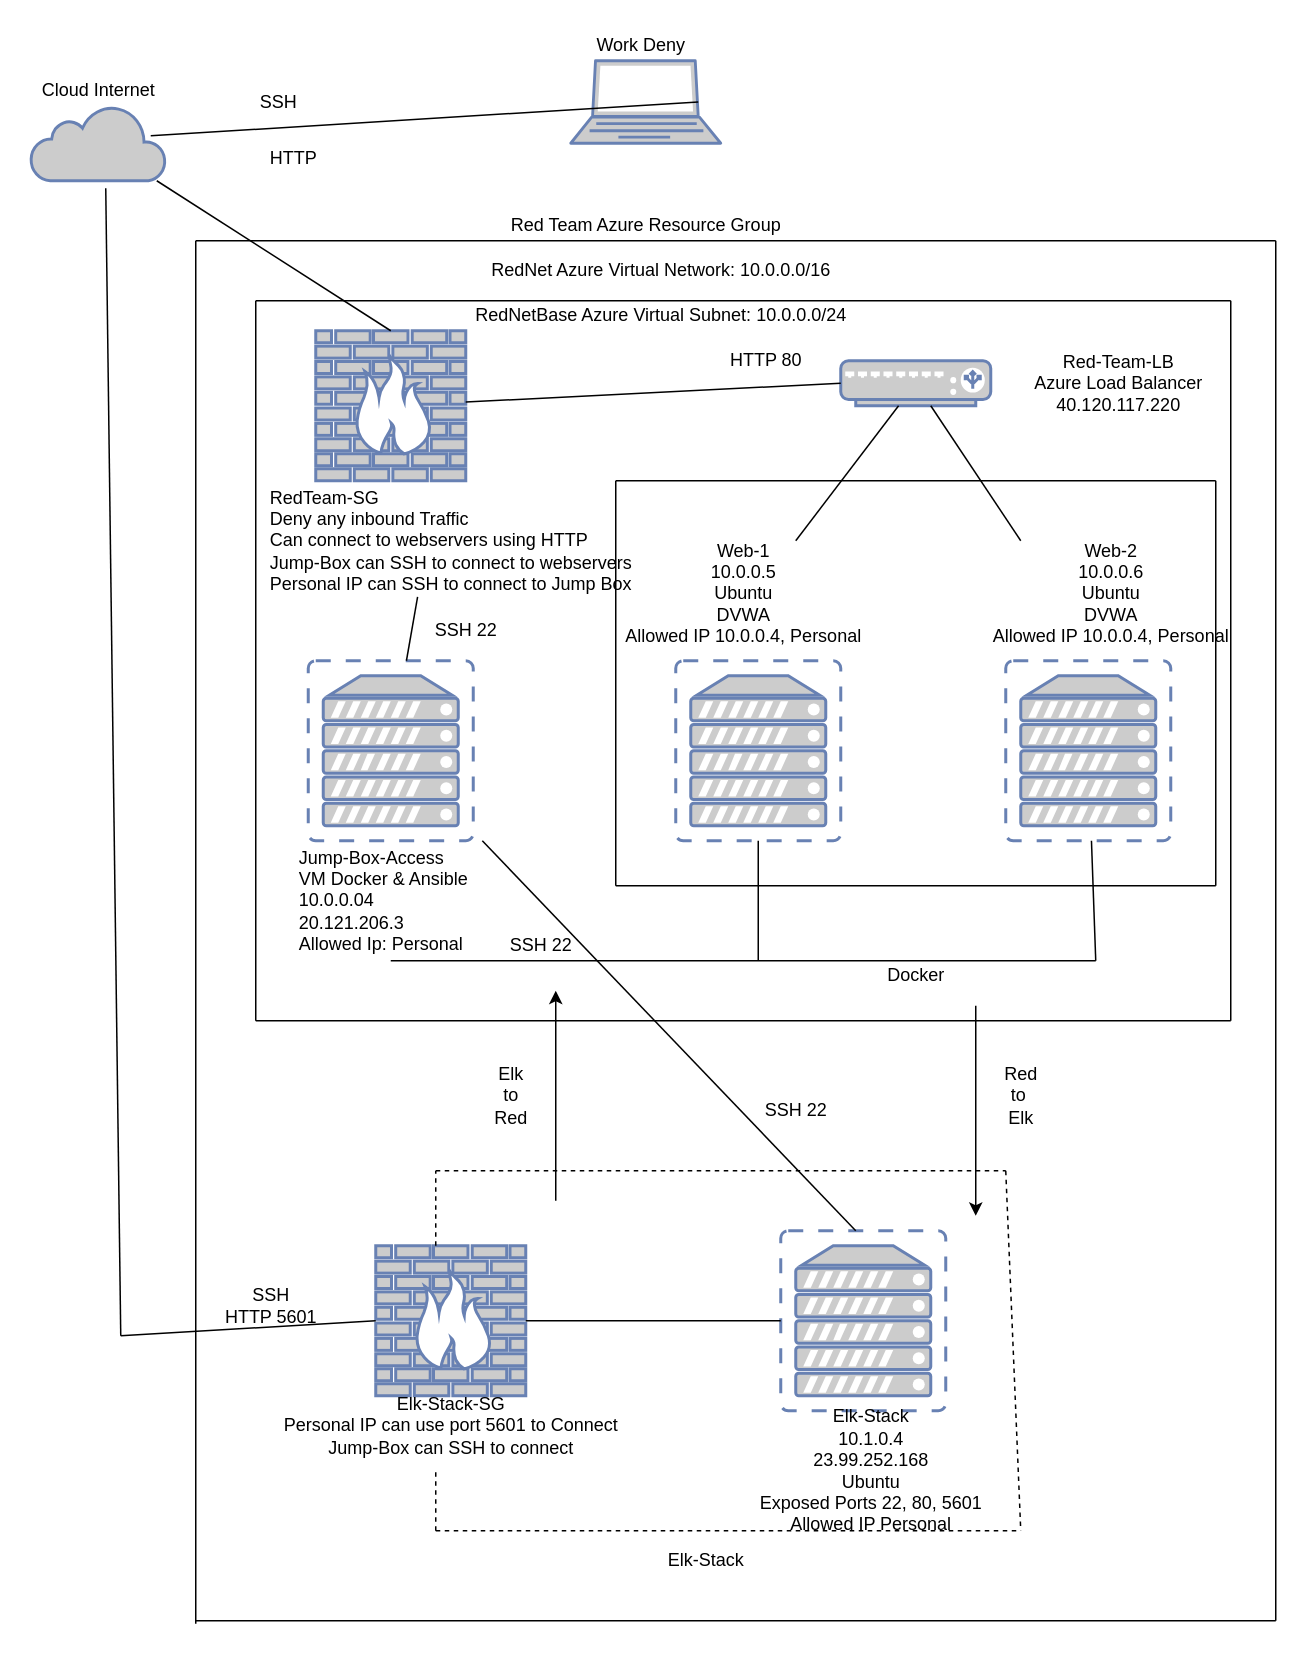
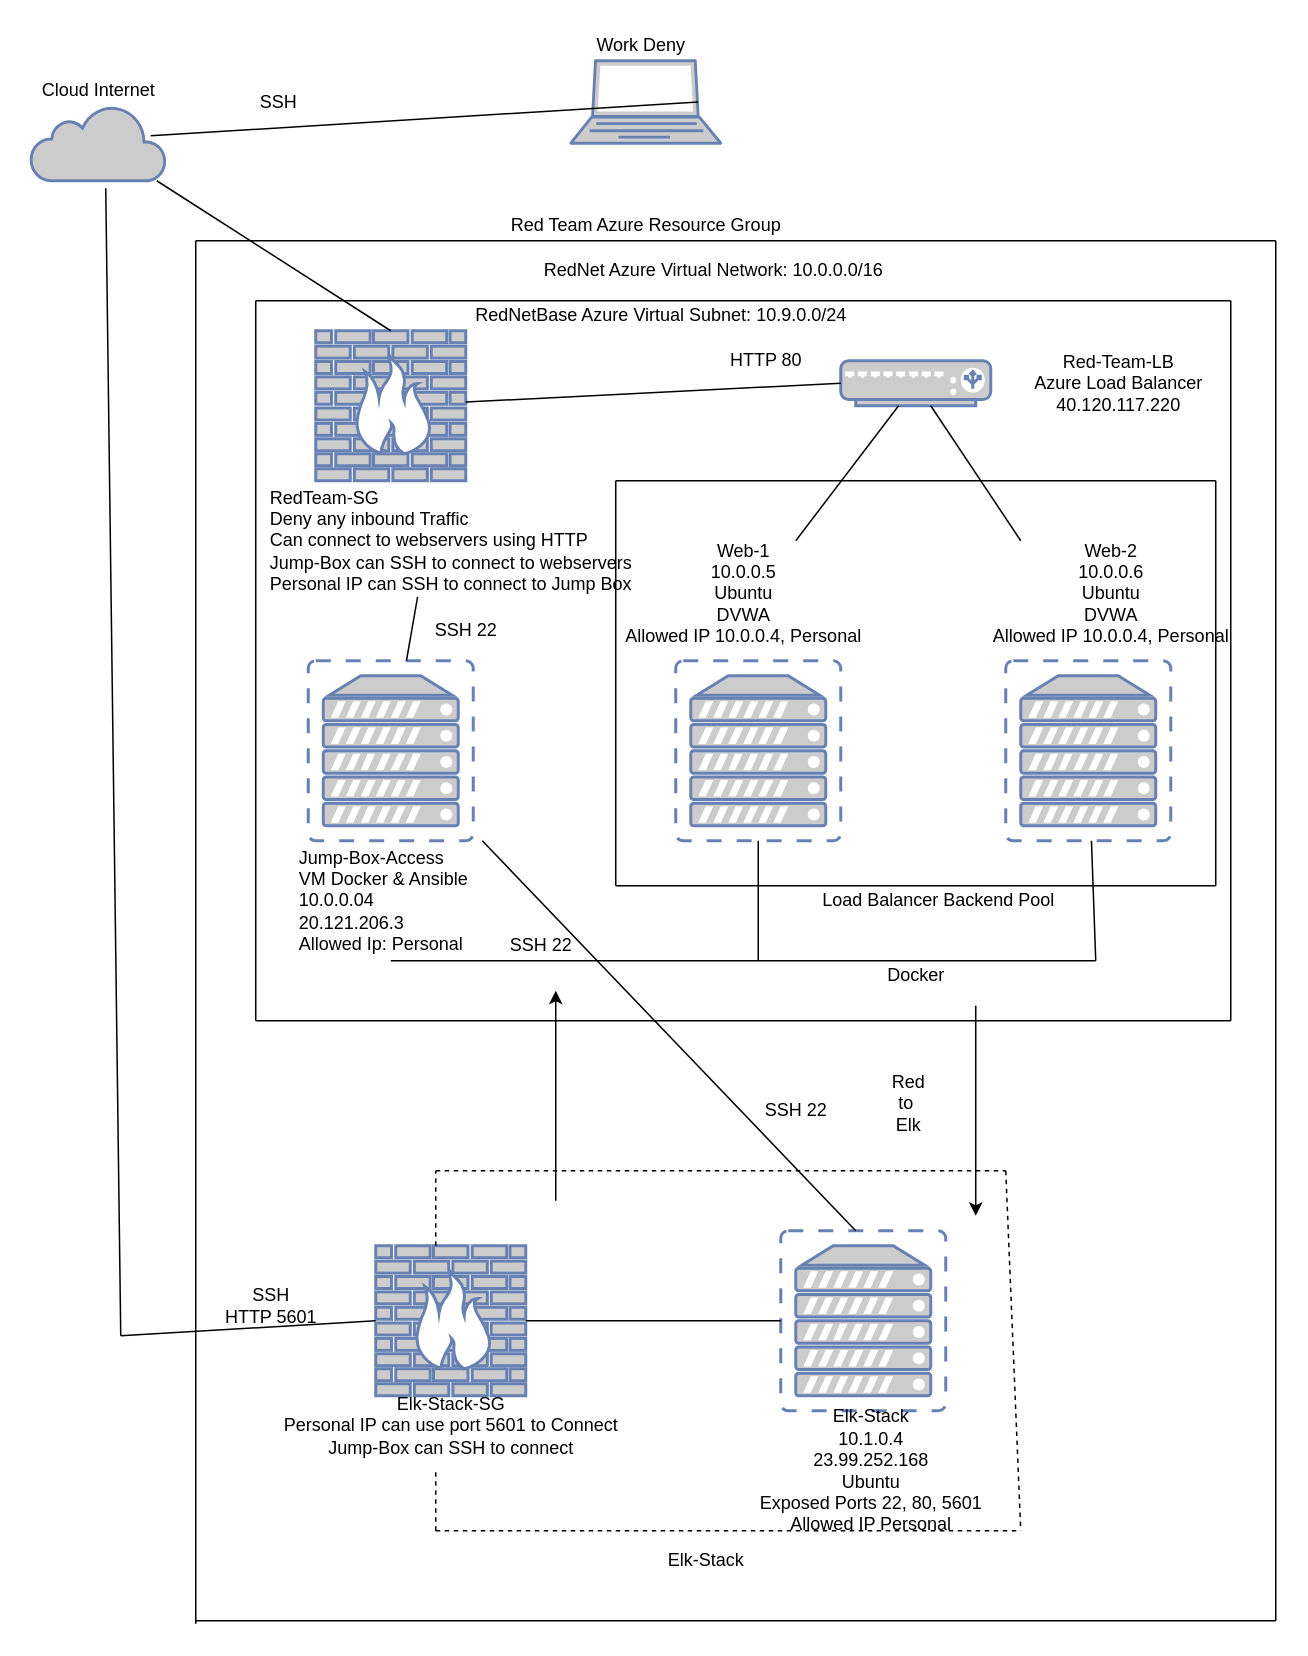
- <mxCell id="33" value="HTTP" style="text;html=1;align=center;verticalAlign=middle;resizable=0;points=[];autosize=1;strokeColor=none;fillColor=none;" parent="1" vertex="1"><mxGeometry x="170" y="95" width="50" height="20" as="geometry" /></mxCell>
- <mxCell id="36" value="RedNet Azure Virtual Network: 10.0.0.0/16" style="text;html=1;align=center;verticalAlign=middle;resizable=0;points=[];autosize=1;strokeColor=none;fillColor=none;" parent="1" vertex="1"><mxGeometry x="320" y="170" width="240" height="20" as="geometry" /></mxCell>
+ <mxCell id="36" value="RedNet Azure Virtual Network: 10.0.0.0/16" style="text;html=1;align=center;verticalAlign=middle;resizable=0;points=[];autosize=1;strokeColor=none;fillColor=none;" parent="1" vertex="1"><mxGeometry x="355" y="170" width="240" height="20" as="geometry" /></mxCell>
- <mxCell id="37" value="RedNetBase Azure Virtual Subnet: 10.0.0.0/24" style="text;html=1;align=center;verticalAlign=middle;resizable=0;points=[];autosize=1;strokeColor=none;fillColor=none;" parent="1" vertex="1"><mxGeometry x="310" y="200" width="260" height="20" as="geometry" /></mxCell>
+ <mxCell id="37" value="RedNetBase Azure Virtual Subnet: 10.9.0.0/24" style="text;html=1;align=center;verticalAlign=middle;resizable=0;points=[];autosize=1;strokeColor=none;fillColor=none;" parent="1" vertex="1"><mxGeometry x="310" y="200" width="260" height="20" as="geometry" /></mxCell>
+ <mxCell id="40" value="Load Balancer Backend Pool" style="text;html=1;align=center;verticalAlign=middle;resizable=0;points=[];autosize=1;strokeColor=none;fillColor=none;" parent="1" vertex="1"><mxGeometry x="540" y="590" width="170" height="20" as="geometry" /></mxCell>
- <mxCell id="67" value="Elk&lt;br&gt;to&lt;br&gt;Red" style="text;html=1;align=center;verticalAlign=middle;resizable=0;points=[];autosize=1;strokeColor=none;fillColor=none;" vertex="1" parent="1"><mxGeometry x="320" y="705" width="40" height="50" as="geometry" /></mxCell>
- <mxCell id="68" value="Red&lt;br&gt;to&amp;nbsp;&lt;br&gt;Elk" style="text;html=1;align=center;verticalAlign=middle;resizable=0;points=[];autosize=1;strokeColor=none;fillColor=none;" vertex="1" parent="1"><mxGeometry x="660" y="705" width="40" height="50" as="geometry" /></mxCell>
+ <mxCell id="68" value="Red&lt;br&gt;to&amp;nbsp;&lt;br&gt;Elk" style="text;html=1;align=center;verticalAlign=middle;resizable=0;points=[];autosize=1;strokeColor=none;fillColor=none;" vertex="1" parent="1"><mxGeometry x="585" y="710" width="40" height="50" as="geometry" /></mxCell>
